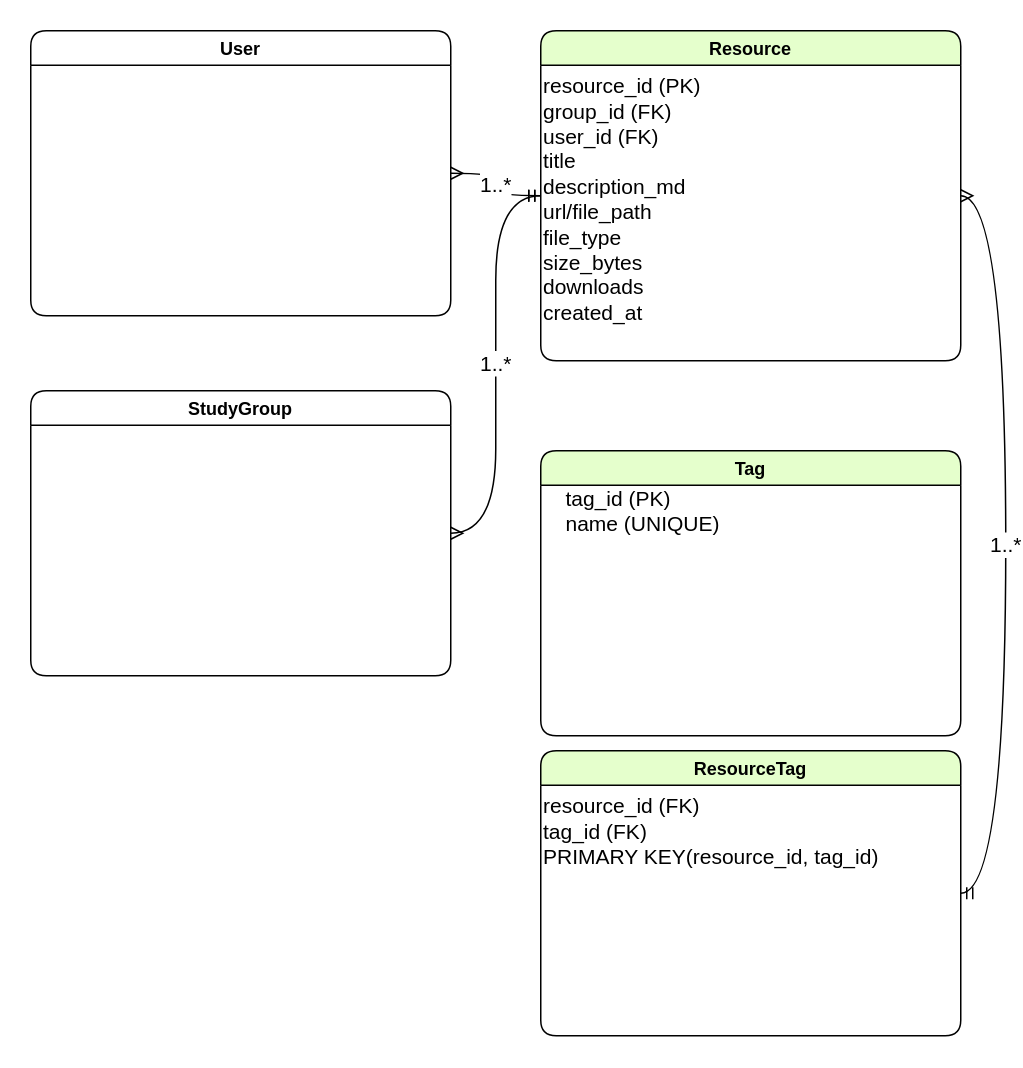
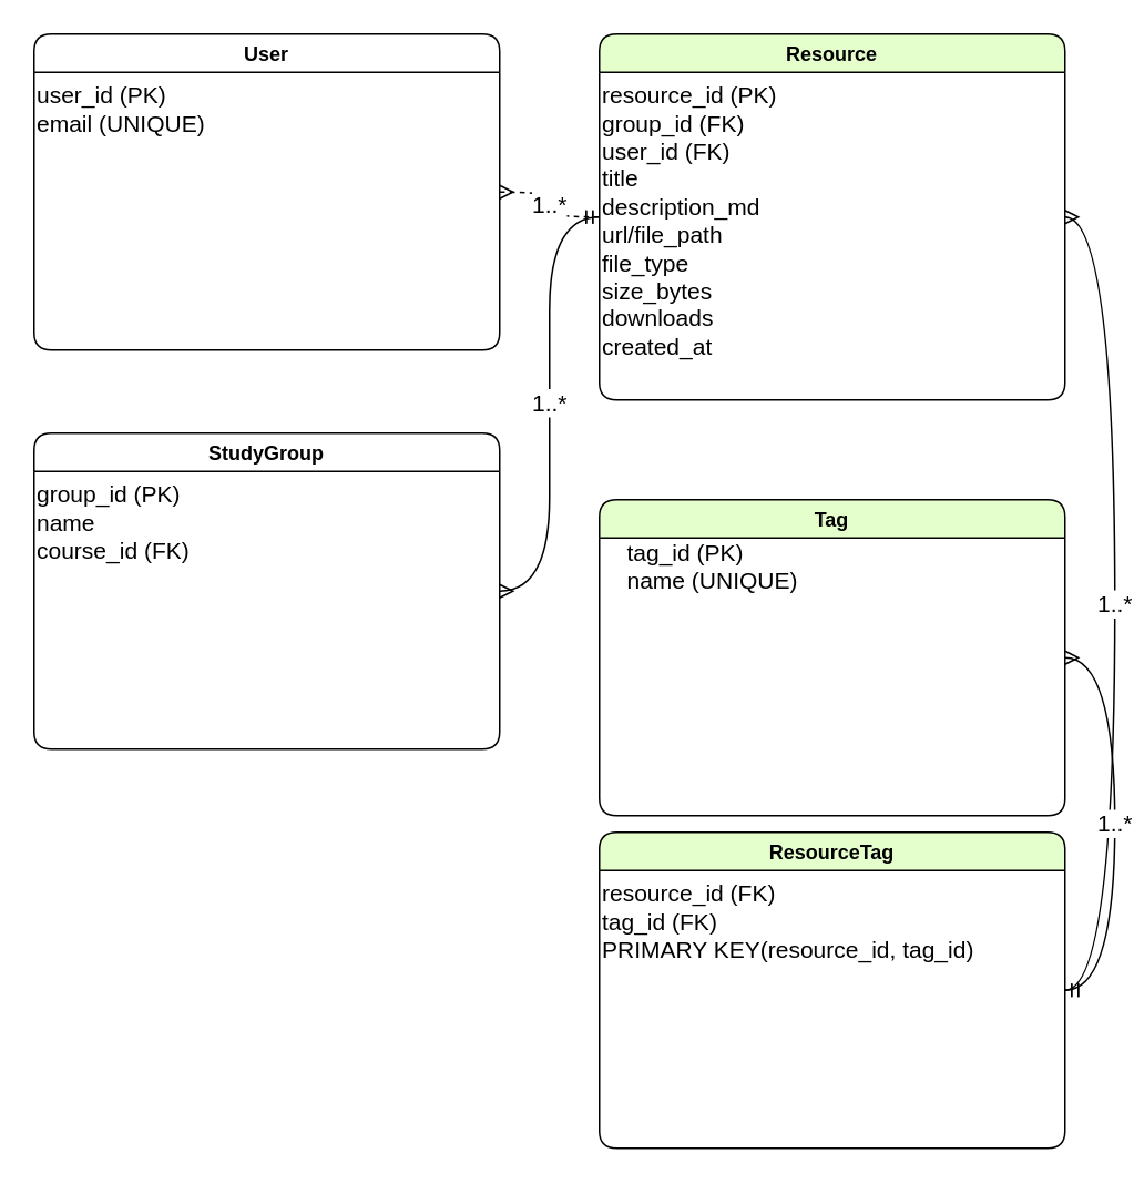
- <mxCell id="13" value="1..*" style="edgeStyle=entityRelationEdgeStyle;html=1;endArrow=ERmandOne;startArrow=ERmany;rounded=0;curved=1;fontSize=14;" parent="1" source="2" target="6" edge="1"><mxGeometry width="100" height="100" relative="1" as="geometry" /></mxCell>
+ <mxCell id="13" value="1..*" style="edgeStyle=entityRelationEdgeStyle;html=1;endArrow=ERmandOne;startArrow=ERmany;rounded=0;curved=1;fontSize=14;dashed=1;" parent="1" source="2" target="6" edge="1"><mxGeometry width="100" height="100" relative="1" as="geometry" /></mxCell>
+ <mxCell id="3" value="&lt;div&gt;user_id (PK)&lt;/div&gt;&lt;div&gt;email (UNIQUE)&lt;/div&gt;" style="text;html=1;align=left;verticalAlign=top;resizable=0;points=[];autosize=1;strokeColor=none;fillColor=none;fontSize=14;" parent="2" vertex="1"><mxGeometry y="22" width="260" height="166" as="geometry" /></mxCell>
+ <mxCell id="5" value="&lt;div&gt;group_id (PK)&lt;/div&gt;&lt;div&gt;name&lt;/div&gt;&lt;div&gt;course_id (FK)&lt;/div&gt;" style="text;html=1;align=left;verticalAlign=top;resizable=0;points=[];autosize=1;strokeColor=none;fillColor=none;fontSize=14;" parent="4" vertex="1"><mxGeometry y="22" width="260" height="166" as="geometry" /></mxCell>
+ <mxCell id="15" value="1..*" style="edgeStyle=entityRelationEdgeStyle;html=1;endArrow=ERmandOne;startArrow=ERmany;rounded=0;curved=1;fontSize=14;" parent="1" source="8" target="10" edge="1"><mxGeometry width="100" height="100" relative="1" as="geometry" /></mxCell>
